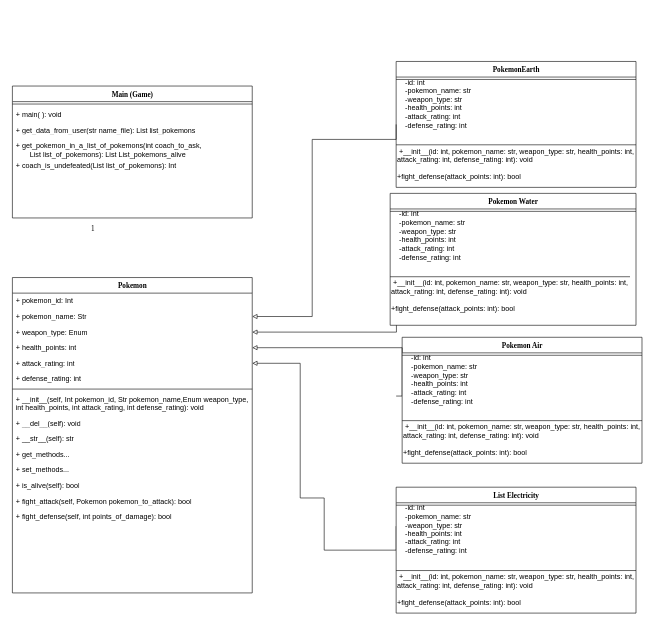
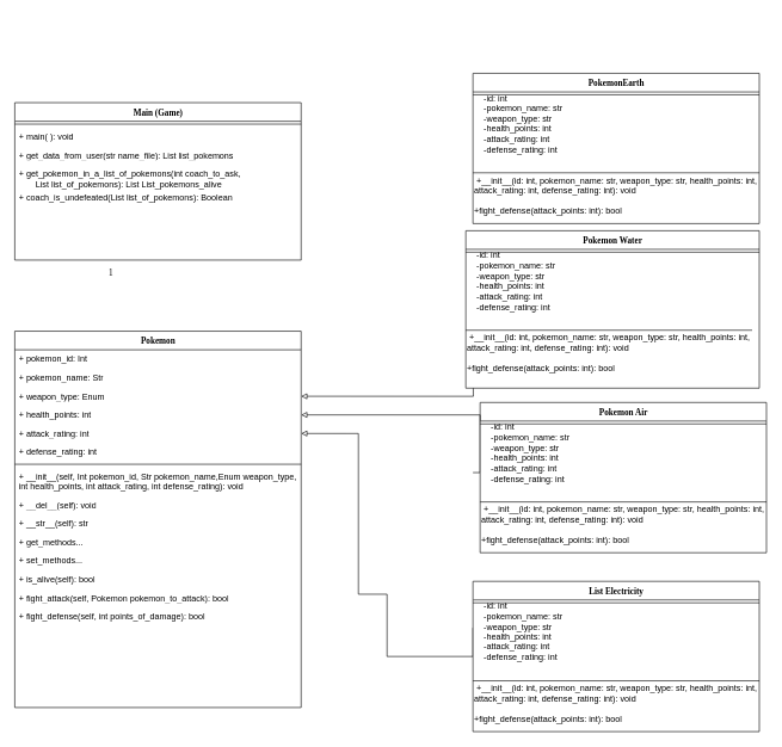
- <mxCell id="7" value="+ coach_is_undefeated(List list_of_pokemons): Int" style="text;html=1;strokeColor=none;fillColor=none;align=left;verticalAlign=top;spacingLeft=4;spacingRight=4;whiteSpace=wrap;overflow=hidden;rotatable=0;points=[[0,0.5],[1,0.5]];portConstraint=eastwest;" parent="2" vertex="1"><mxGeometry y="120" width="400" height="26" as="geometry" /></mxCell>
+ <mxCell id="7" value="+ coach_is_undefeated(List list_of_pokemons): Boolean" style="text;html=1;strokeColor=none;fillColor=none;align=left;verticalAlign=top;spacingLeft=4;spacingRight=4;whiteSpace=wrap;overflow=hidden;rotatable=0;points=[[0,0.5],[1,0.5]];portConstraint=eastwest;" parent="2" vertex="1"><mxGeometry y="120" width="400" height="26" as="geometry" /></mxCell>
- <mxCell id="32" style="edgeStyle=orthogonalEdgeStyle;rounded=0;orthogonalLoop=1;jettySize=auto;html=1;exitX=0;exitY=0.5;exitDx=0;exitDy=0;entryX=1;entryY=0.5;entryDx=0;entryDy=0;startArrow=none;startFill=0;endArrow=block;endFill=0;" parent="1" source="28" target="13" edge="1"><mxGeometry relative="1" as="geometry"><mxPoint x="670" y="379" as="sourcePoint" /><mxPoint x="430" y="481.36" as="targetPoint" /><Array as="points"><mxPoint x="520" y="150" /><mxPoint x="520" y="445" /></Array></mxGeometry></mxCell>
